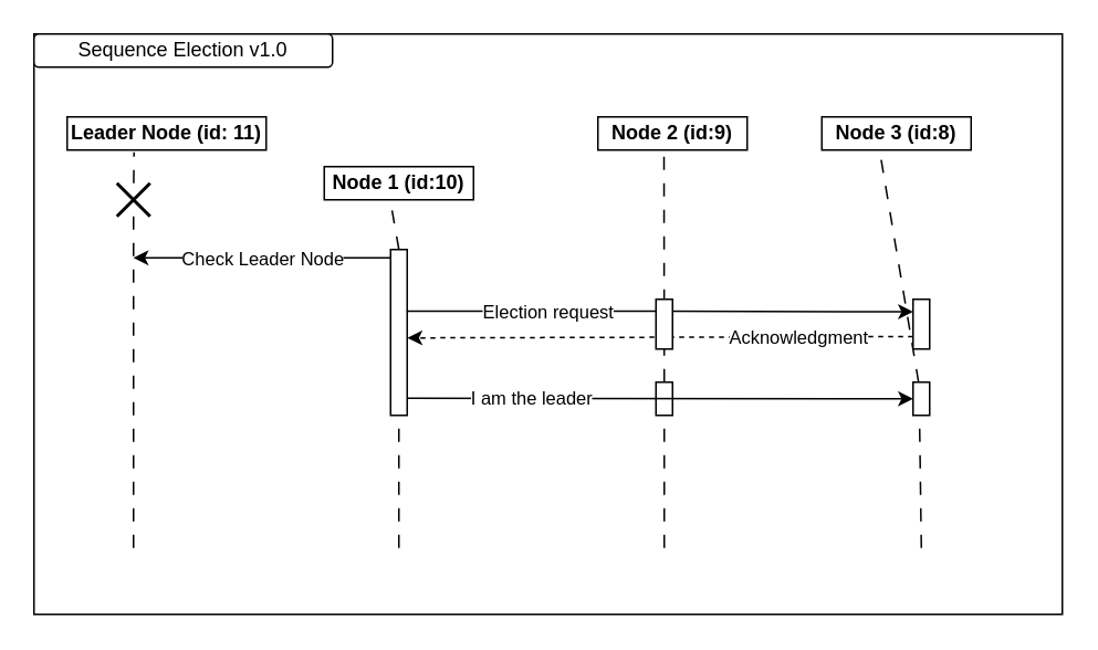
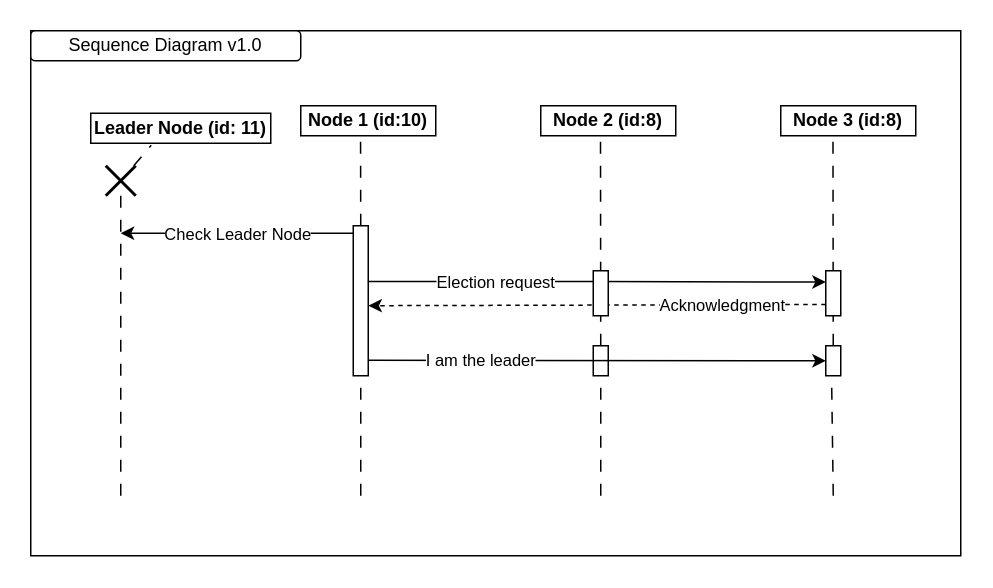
- <mxCell id="29" value="Sequence Election v1.0" style="rounded=1;whiteSpace=wrap;html=1;" vertex="1" parent="1"><mxGeometry x="20" y="20" width="180" height="20" as="geometry" /></mxCell>
+ <mxCell id="29" value="Sequence Diagram v1.0" style="rounded=1;whiteSpace=wrap;html=1;" vertex="1" parent="1"><mxGeometry x="20" y="20" width="180" height="20" as="geometry" /></mxCell>
- <mxCell id="9" value="&lt;b&gt;Leader Node (id: 11)&lt;/b&gt;" style="rounded=0;whiteSpace=wrap;html=1;container=0;" vertex="1" parent="1"><mxGeometry x="40" y="70" width="120" height="20" as="geometry" /></mxCell>
+ <mxCell id="9" value="&lt;b&gt;Leader Node (id: 11)&lt;/b&gt;" style="rounded=0;whiteSpace=wrap;html=1;container=0;" vertex="1" parent="1"><mxGeometry x="60" y="75" width="120" height="20" as="geometry" /></mxCell>
- <mxCell id="3" value="&lt;b&gt;Node 2 (id:9)&lt;/b&gt;" style="rounded=0;whiteSpace=wrap;html=1;" vertex="1" parent="1"><mxGeometry x="360" y="70" width="90" height="20" as="geometry" /></mxCell>
+ <mxCell id="3" value="&lt;b&gt;Node 2 (id:8)&lt;/b&gt;" style="rounded=0;whiteSpace=wrap;html=1;" vertex="1" parent="1"><mxGeometry x="360" y="70" width="90" height="20" as="geometry" /></mxCell>
- <mxCell id="4" value="&lt;b&gt;Node 3 (id:8)&lt;/b&gt;" style="rounded=0;whiteSpace=wrap;html=1;" vertex="1" parent="1"><mxGeometry x="495" y="70" width="90" height="20" as="geometry" /></mxCell>
+ <mxCell id="4" value="&lt;b&gt;Node 3 (id:8)&lt;/b&gt;" style="rounded=0;whiteSpace=wrap;html=1;" vertex="1" parent="1"><mxGeometry x="520" y="70" width="90" height="20" as="geometry" /></mxCell>
- <mxCell id="11" value="&lt;b&gt;Node 1 (id:10)&lt;/b&gt;" style="rounded=0;whiteSpace=wrap;html=1;" vertex="1" parent="1"><mxGeometry x="195" y="100" width="90" height="20" as="geometry" /></mxCell>
+ <mxCell id="11" value="&lt;b&gt;Node 1 (id:10)&lt;/b&gt;" style="rounded=0;whiteSpace=wrap;html=1;" vertex="1" parent="1"><mxGeometry x="200" y="70" width="90" height="20" as="geometry" /></mxCell>
